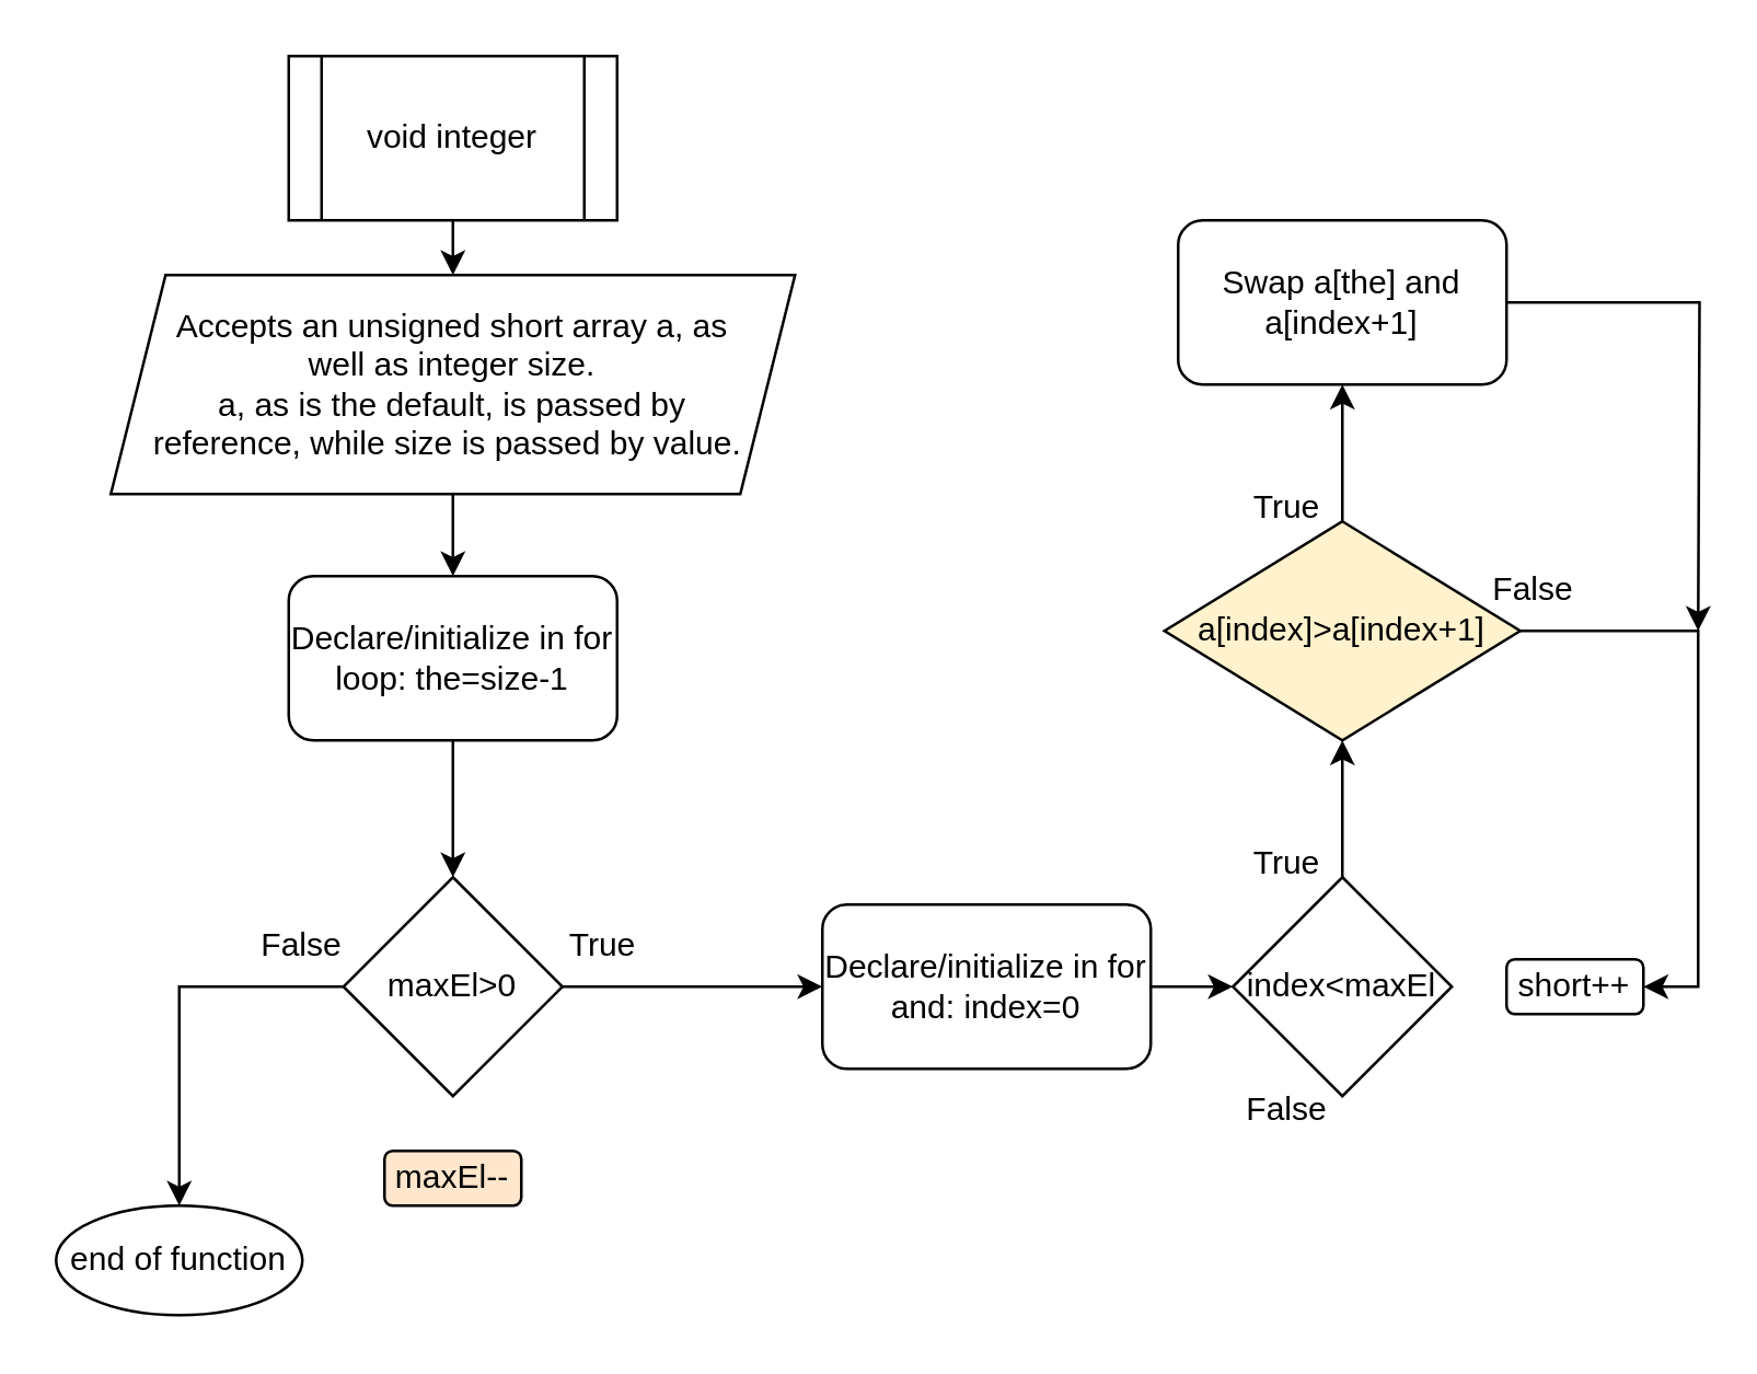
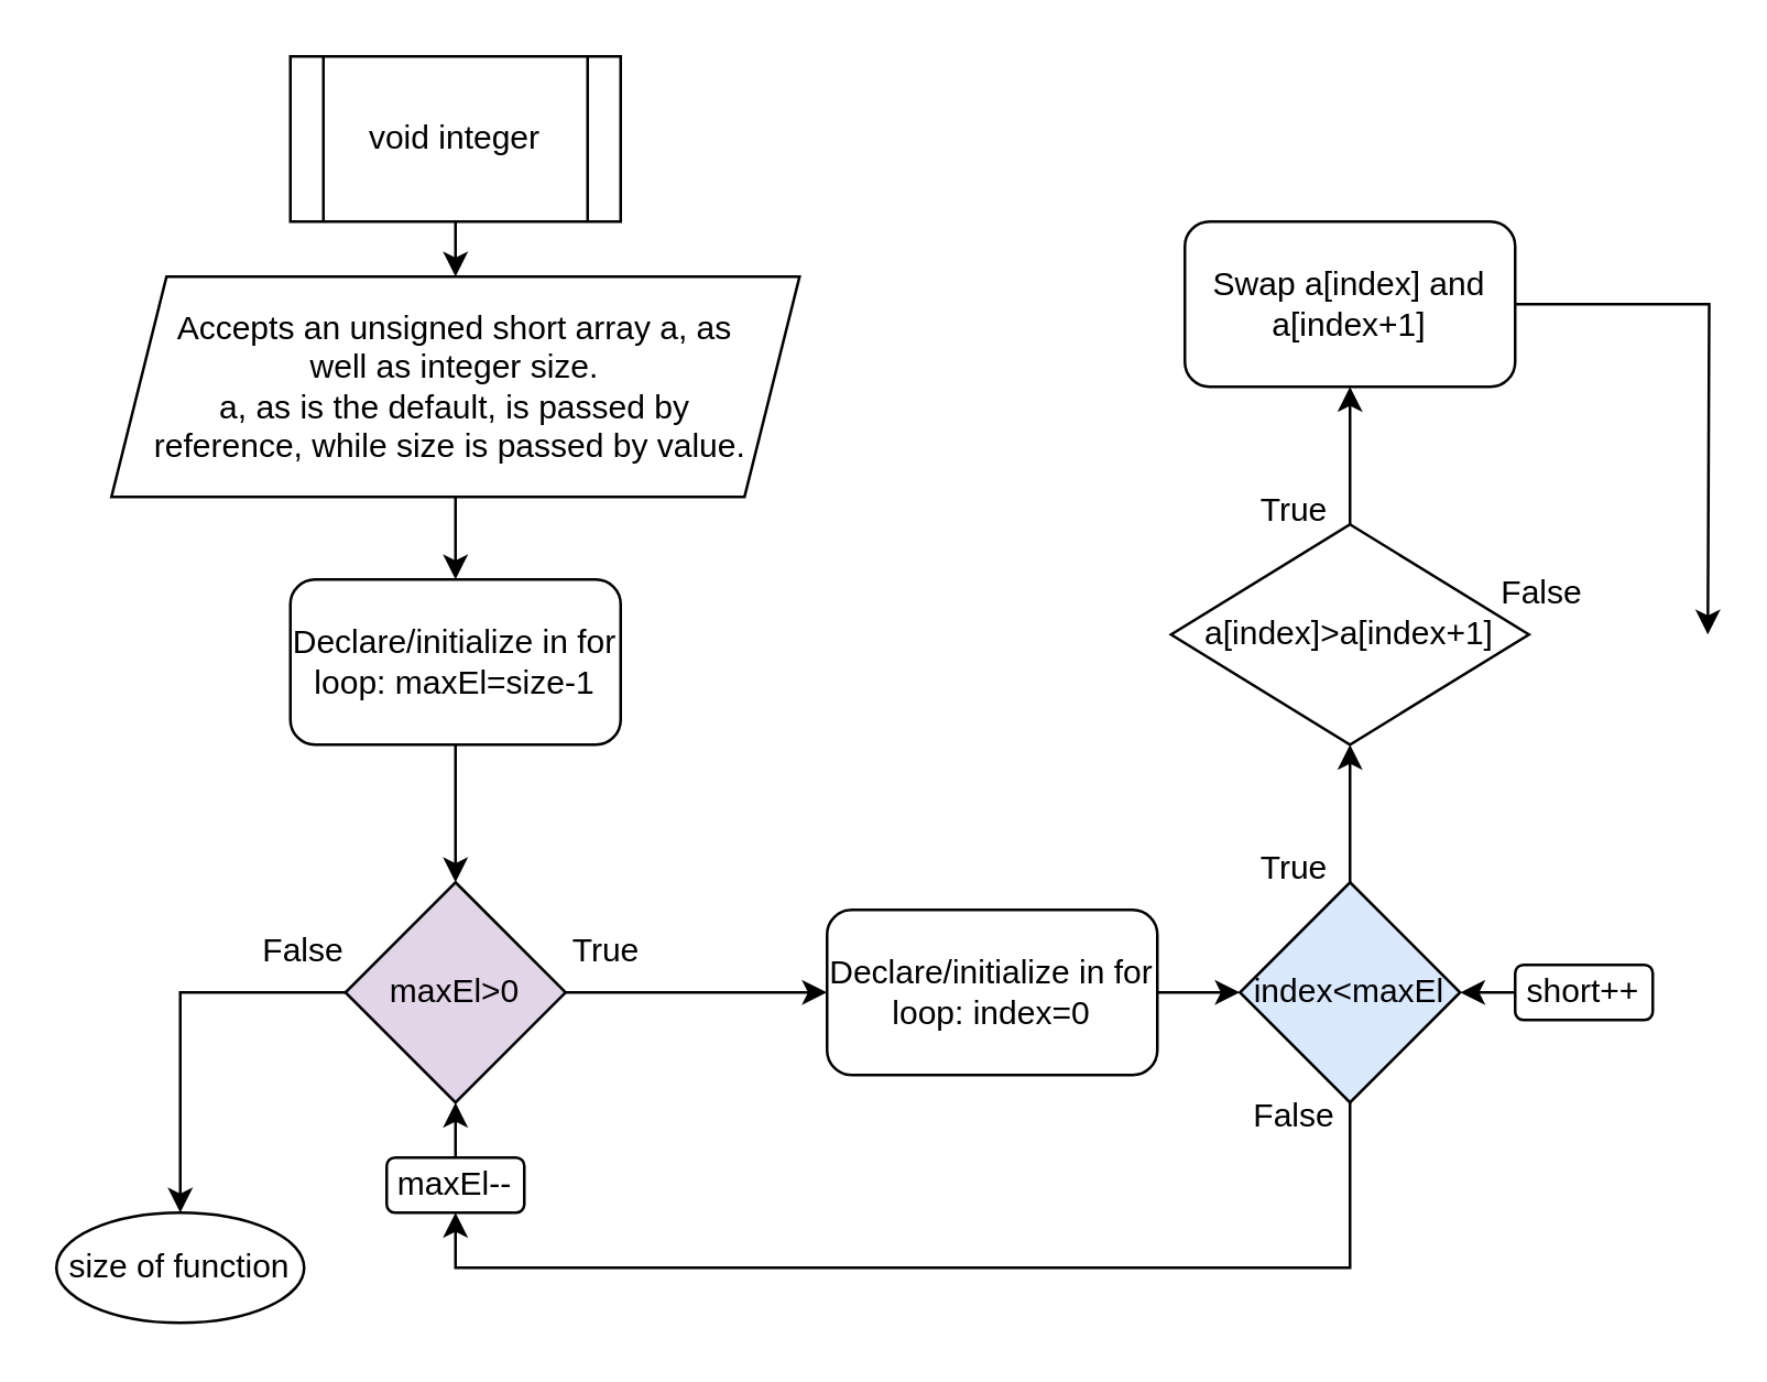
- <mxCell id="30" value="Swap a[the] and a[index+1]" style="rounded=1;whiteSpace=wrap;html=1;" vertex="1" parent="1"><mxGeometry x="430" y="80" width="120" height="60" as="geometry" /></mxCell>
+ <mxCell id="30" value="Swap a[index] and a[index+1]" style="rounded=1;whiteSpace=wrap;html=1;" vertex="1" parent="1"><mxGeometry x="430" y="80" width="120" height="60" as="geometry" /></mxCell>
- <mxCell id="27" value="a[index]&gt;a[index+1]" style="rhombus;whiteSpace=wrap;html=1;fillColor=#fff2cc;" vertex="1" parent="1"><mxGeometry x="425" y="190" width="130" height="80" as="geometry" /></mxCell>
+ <mxCell id="27" value="a[index]&gt;a[index+1]" style="rhombus;whiteSpace=wrap;html=1;" vertex="1" parent="1"><mxGeometry x="425" y="190" width="130" height="80" as="geometry" /></mxCell>
- <mxCell id="7" value="Declare/initialize in for loop: the=size-1" style="rounded=1;whiteSpace=wrap;html=1;" vertex="1" parent="1"><mxGeometry x="105" y="210" width="120" height="60" as="geometry" /></mxCell>
+ <mxCell id="7" value="Declare/initialize in for loop: maxEl=size-1" style="rounded=1;whiteSpace=wrap;html=1;" vertex="1" parent="1"><mxGeometry x="105" y="210" width="120" height="60" as="geometry" /></mxCell>
- <mxCell id="25" style="edgeStyle=orthogonalEdgeStyle;rounded=0;orthogonalLoop=1;jettySize=auto;html=1;exitX=1;exitY=0.5;exitDx=0;exitDy=0;entryX=1;entryY=0.5;entryDx=0;entryDy=0;" edge="1" parent="1" source="27" target="24"><mxGeometry relative="1" as="geometry" /></mxCell>
- <mxCell id="10" value="maxEl&gt;0" style="rhombus;whiteSpace=wrap;html=1;" vertex="1" parent="1"><mxGeometry x="125" y="320" width="80" height="80" as="geometry" /></mxCell>
+ <mxCell id="10" value="maxEl&gt;0" style="rhombus;whiteSpace=wrap;html=1;fillColor=#e1d5e7;" vertex="1" parent="1"><mxGeometry x="125" y="320" width="80" height="80" as="geometry" /></mxCell>
- <mxCell id="17" value="Declare/initialize in for and: index=0" style="rounded=1;whiteSpace=wrap;html=1;" vertex="1" parent="1"><mxGeometry x="300" y="330" width="120" height="60" as="geometry" /></mxCell>
+ <mxCell id="17" value="Declare/initialize in for loop: index=0" style="rounded=1;whiteSpace=wrap;html=1;" vertex="1" parent="1"><mxGeometry x="300" y="330" width="120" height="60" as="geometry" /></mxCell>
- <mxCell id="20" value="index&amp;lt;maxEl" style="rhombus;whiteSpace=wrap;html=1;" vertex="1" parent="1"><mxGeometry x="450" y="320" width="80" height="80" as="geometry" /></mxCell>
+ <mxCell id="20" value="index&amp;lt;maxEl" style="rhombus;whiteSpace=wrap;html=1;fillColor=#dae8fc;" vertex="1" parent="1"><mxGeometry x="450" y="320" width="80" height="80" as="geometry" /></mxCell>
+ <mxCell id="23" style="edgeStyle=orthogonalEdgeStyle;rounded=0;orthogonalLoop=1;jettySize=auto;html=1;exitX=0;exitY=0.5;exitDx=0;exitDy=0;entryX=1;entryY=0.5;entryDx=0;entryDy=0;" edge="1" parent="1" source="24" target="20"><mxGeometry relative="1" as="geometry" /></mxCell>
+ <mxCell id="14" style="edgeStyle=orthogonalEdgeStyle;rounded=0;orthogonalLoop=1;jettySize=auto;html=1;exitX=0.5;exitY=0;exitDx=0;exitDy=0;entryX=0.5;entryY=1;entryDx=0;entryDy=0;" edge="1" parent="1" source="15" target="10"><mxGeometry relative="1" as="geometry" /></mxCell>
- <mxCell id="15" value="maxEl--" style="rounded=1;whiteSpace=wrap;html=1;fillColor=#ffe6cc;" vertex="1" parent="1"><mxGeometry x="140" y="420" width="50" height="20" as="geometry" /></mxCell>
+ <mxCell id="15" value="maxEl--" style="rounded=1;whiteSpace=wrap;html=1;" vertex="1" parent="1"><mxGeometry x="140" y="420" width="50" height="20" as="geometry" /></mxCell>
- <mxCell id="11" value="end of function" style="ellipse;whiteSpace=wrap;html=1;" vertex="1" parent="1"><mxGeometry x="20" y="440" width="90" height="40" as="geometry" /></mxCell>
+ <mxCell id="11" value="size of function" style="ellipse;whiteSpace=wrap;html=1;" vertex="1" parent="1"><mxGeometry x="20" y="440" width="90" height="40" as="geometry" /></mxCell>
+ <mxCell id="18" style="edgeStyle=orthogonalEdgeStyle;rounded=0;orthogonalLoop=1;jettySize=auto;html=1;exitX=0.5;exitY=1;exitDx=0;exitDy=0;entryX=0.5;entryY=1;entryDx=0;entryDy=0;" edge="1" parent="1" source="20" target="15"><mxGeometry relative="1" as="geometry" /></mxCell>
